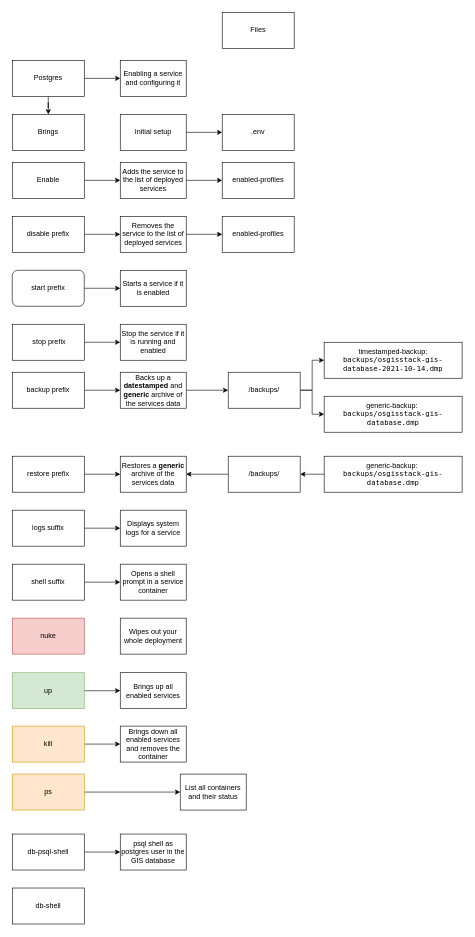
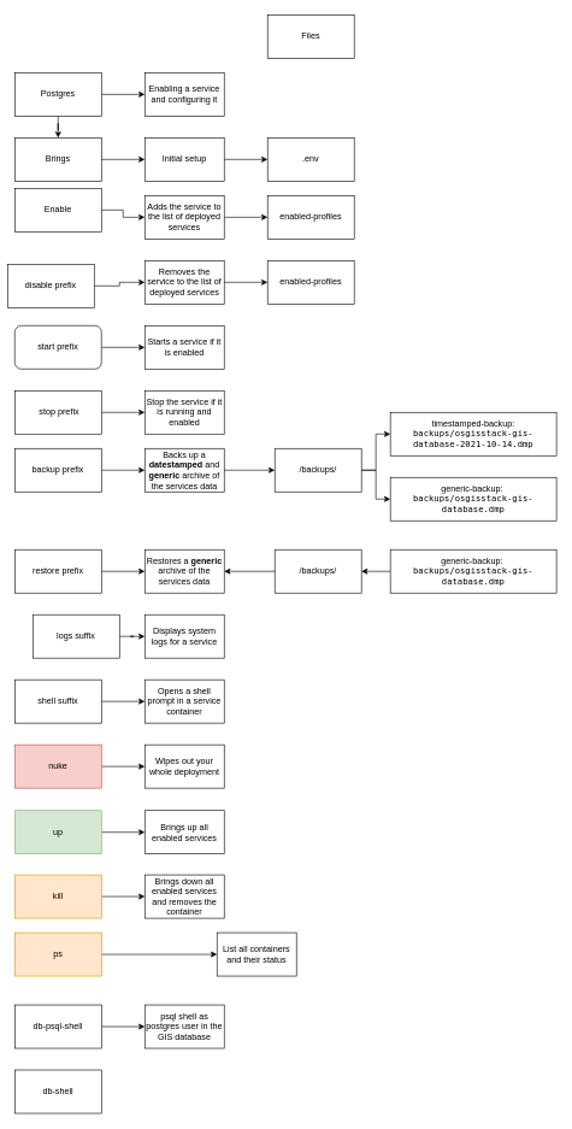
+ <mxCell id="2" style="edgeStyle=orthogonalEdgeStyle;rounded=0;orthogonalLoop=1;jettySize=auto;html=1;entryX=0;entryY=0.5;entryDx=0;entryDy=0;" edge="1" parent="1" source="3" target="5"><mxGeometry relative="1" as="geometry" /></mxCell>
- <mxCell id="12" value="Enable" style="rounded=0;whiteSpace=wrap;html=1;" vertex="1" parent="1"><mxGeometry x="20" y="270" width="120" height="60" as="geometry" /></mxCell>
+ <mxCell id="12" value="Enable" style="rounded=0;whiteSpace=wrap;html=1;" vertex="1" parent="1"><mxGeometry x="20" y="260" width="120" height="60" as="geometry" /></mxCell>
- <mxCell id="14" value="disable prefix" style="rounded=0;whiteSpace=wrap;html=1;" vertex="1" parent="1"><mxGeometry x="20" y="360" width="120" height="60" as="geometry" /></mxCell>
+ <mxCell id="14" value="disable prefix" style="rounded=0;whiteSpace=wrap;html=1;" vertex="1" parent="1"><mxGeometry x="10" y="365" width="120" height="60" as="geometry" /></mxCell>
- <mxCell id="45" value="logs suffix" style="rounded=0;whiteSpace=wrap;html=1;" vertex="1" parent="1"><mxGeometry x="20" y="850" width="120" height="60" as="geometry" /></mxCell>
+ <mxCell id="45" value="logs suffix" style="rounded=0;whiteSpace=wrap;html=1;" vertex="1" parent="1"><mxGeometry x="45" y="850" width="120" height="60" as="geometry" /></mxCell>
+ <mxCell id="50" style="edgeStyle=orthogonalEdgeStyle;rounded=0;orthogonalLoop=1;jettySize=auto;html=1;entryX=0;entryY=0.5;entryDx=0;entryDy=0;" edge="1" parent="1" source="51" target="52"><mxGeometry relative="1" as="geometry" /></mxCell>
